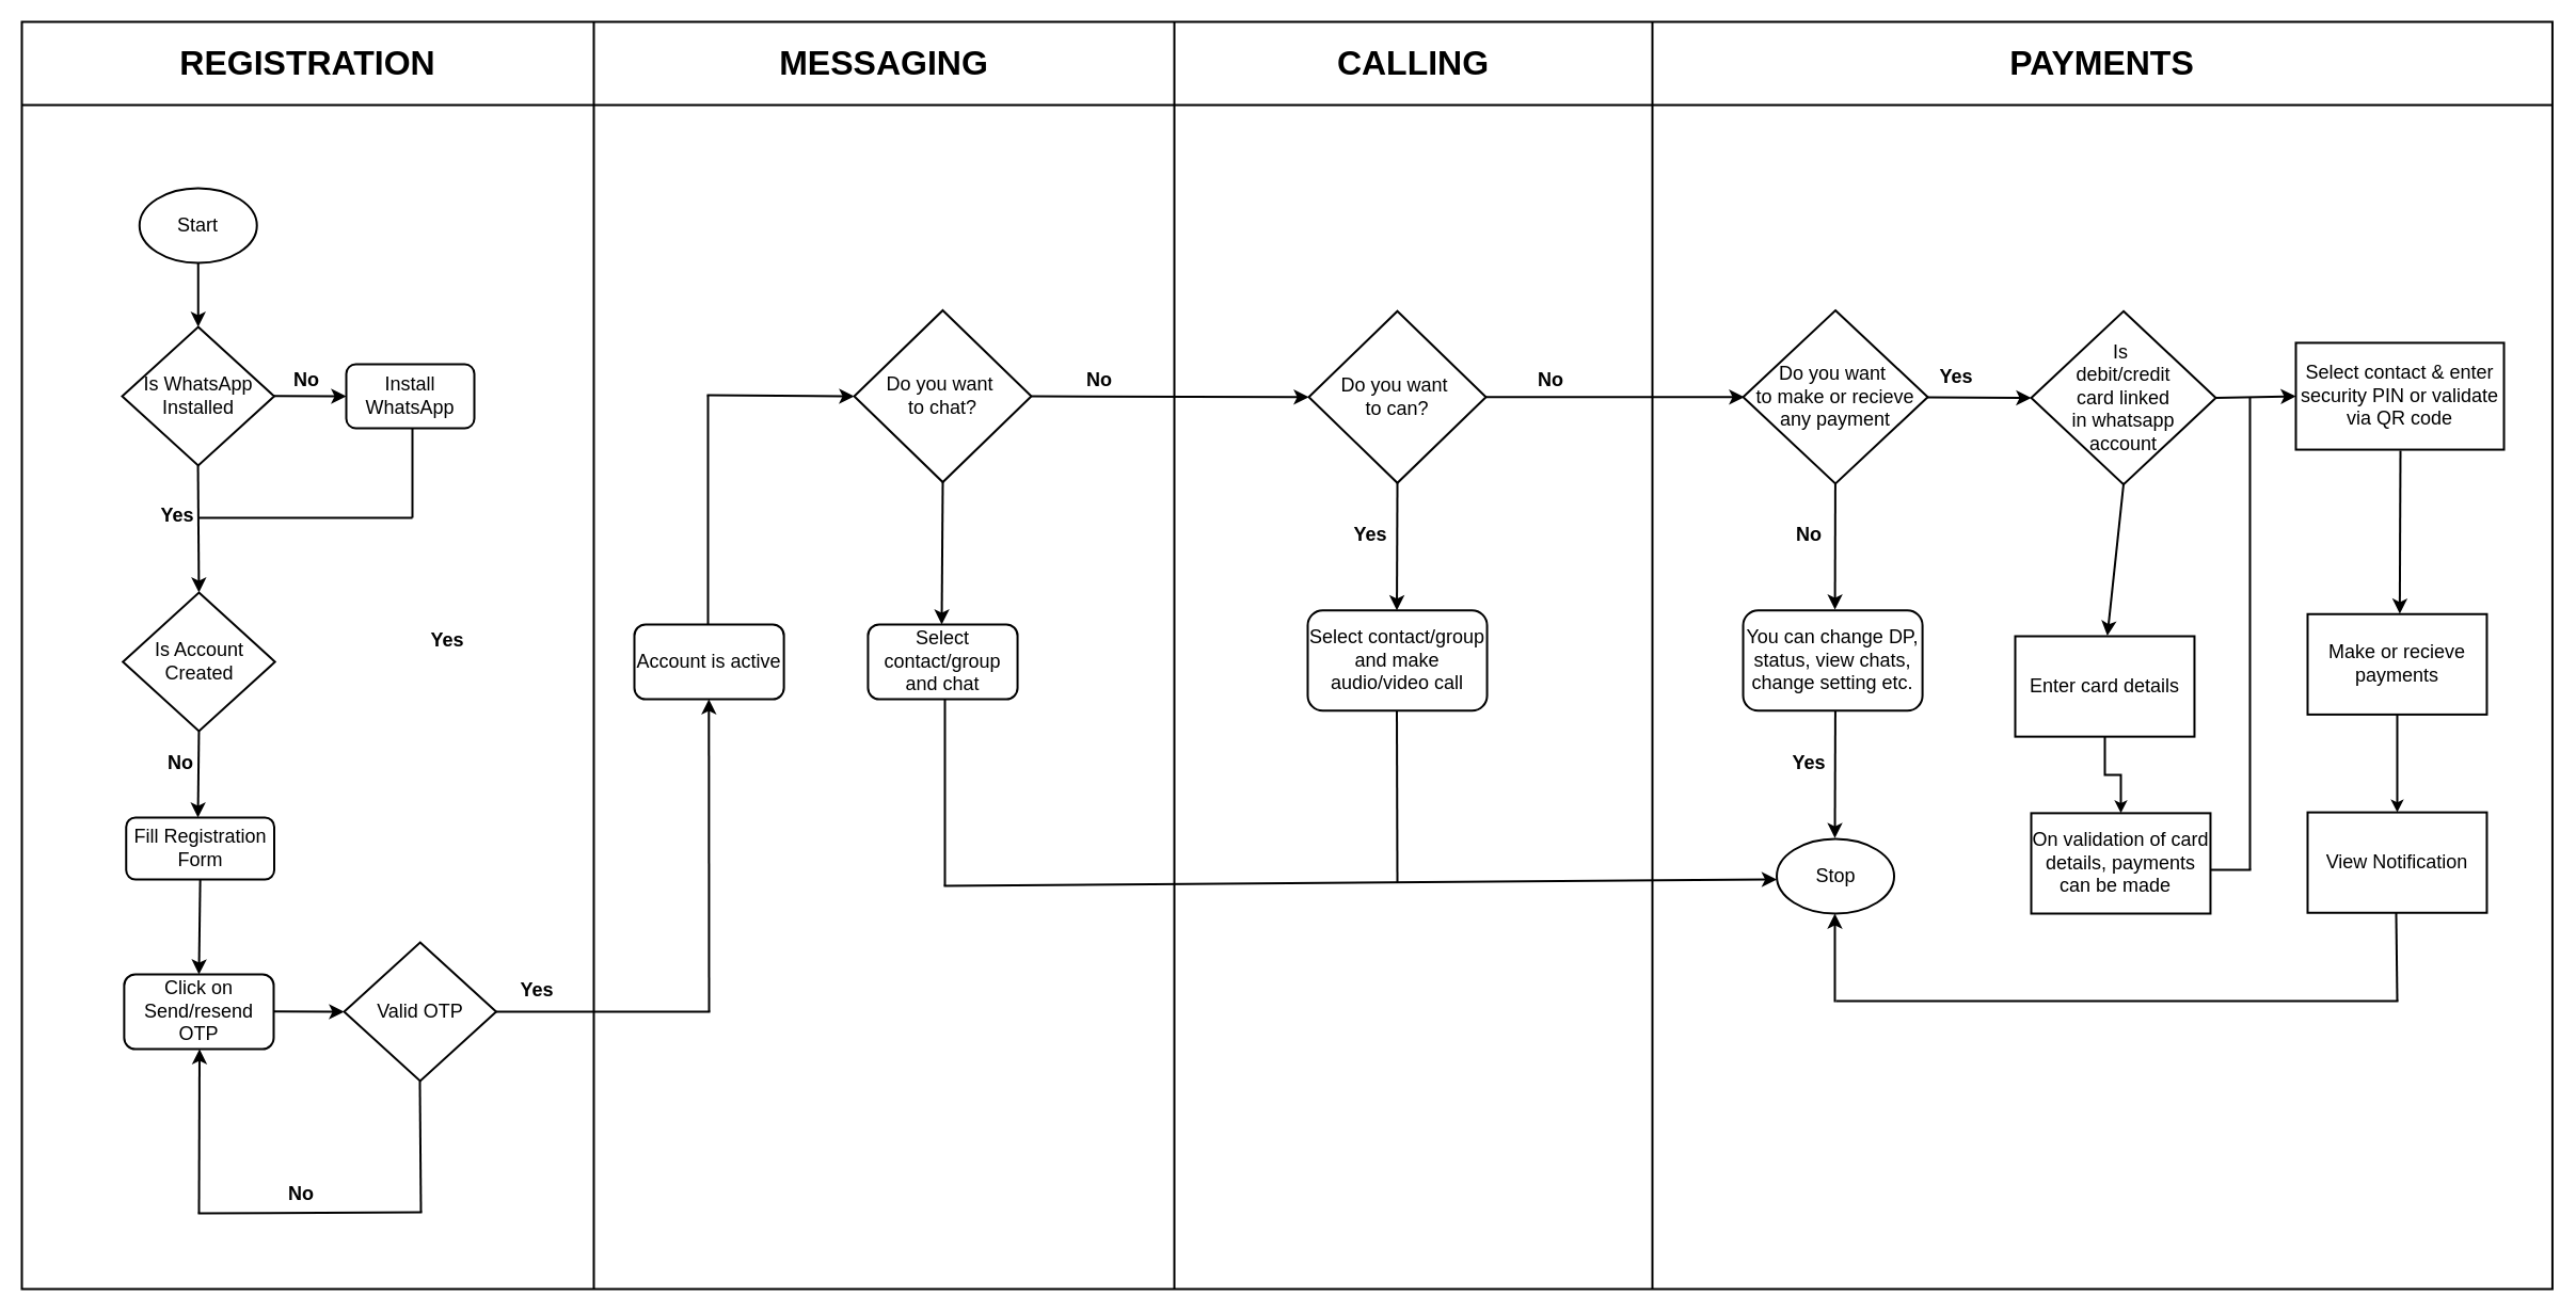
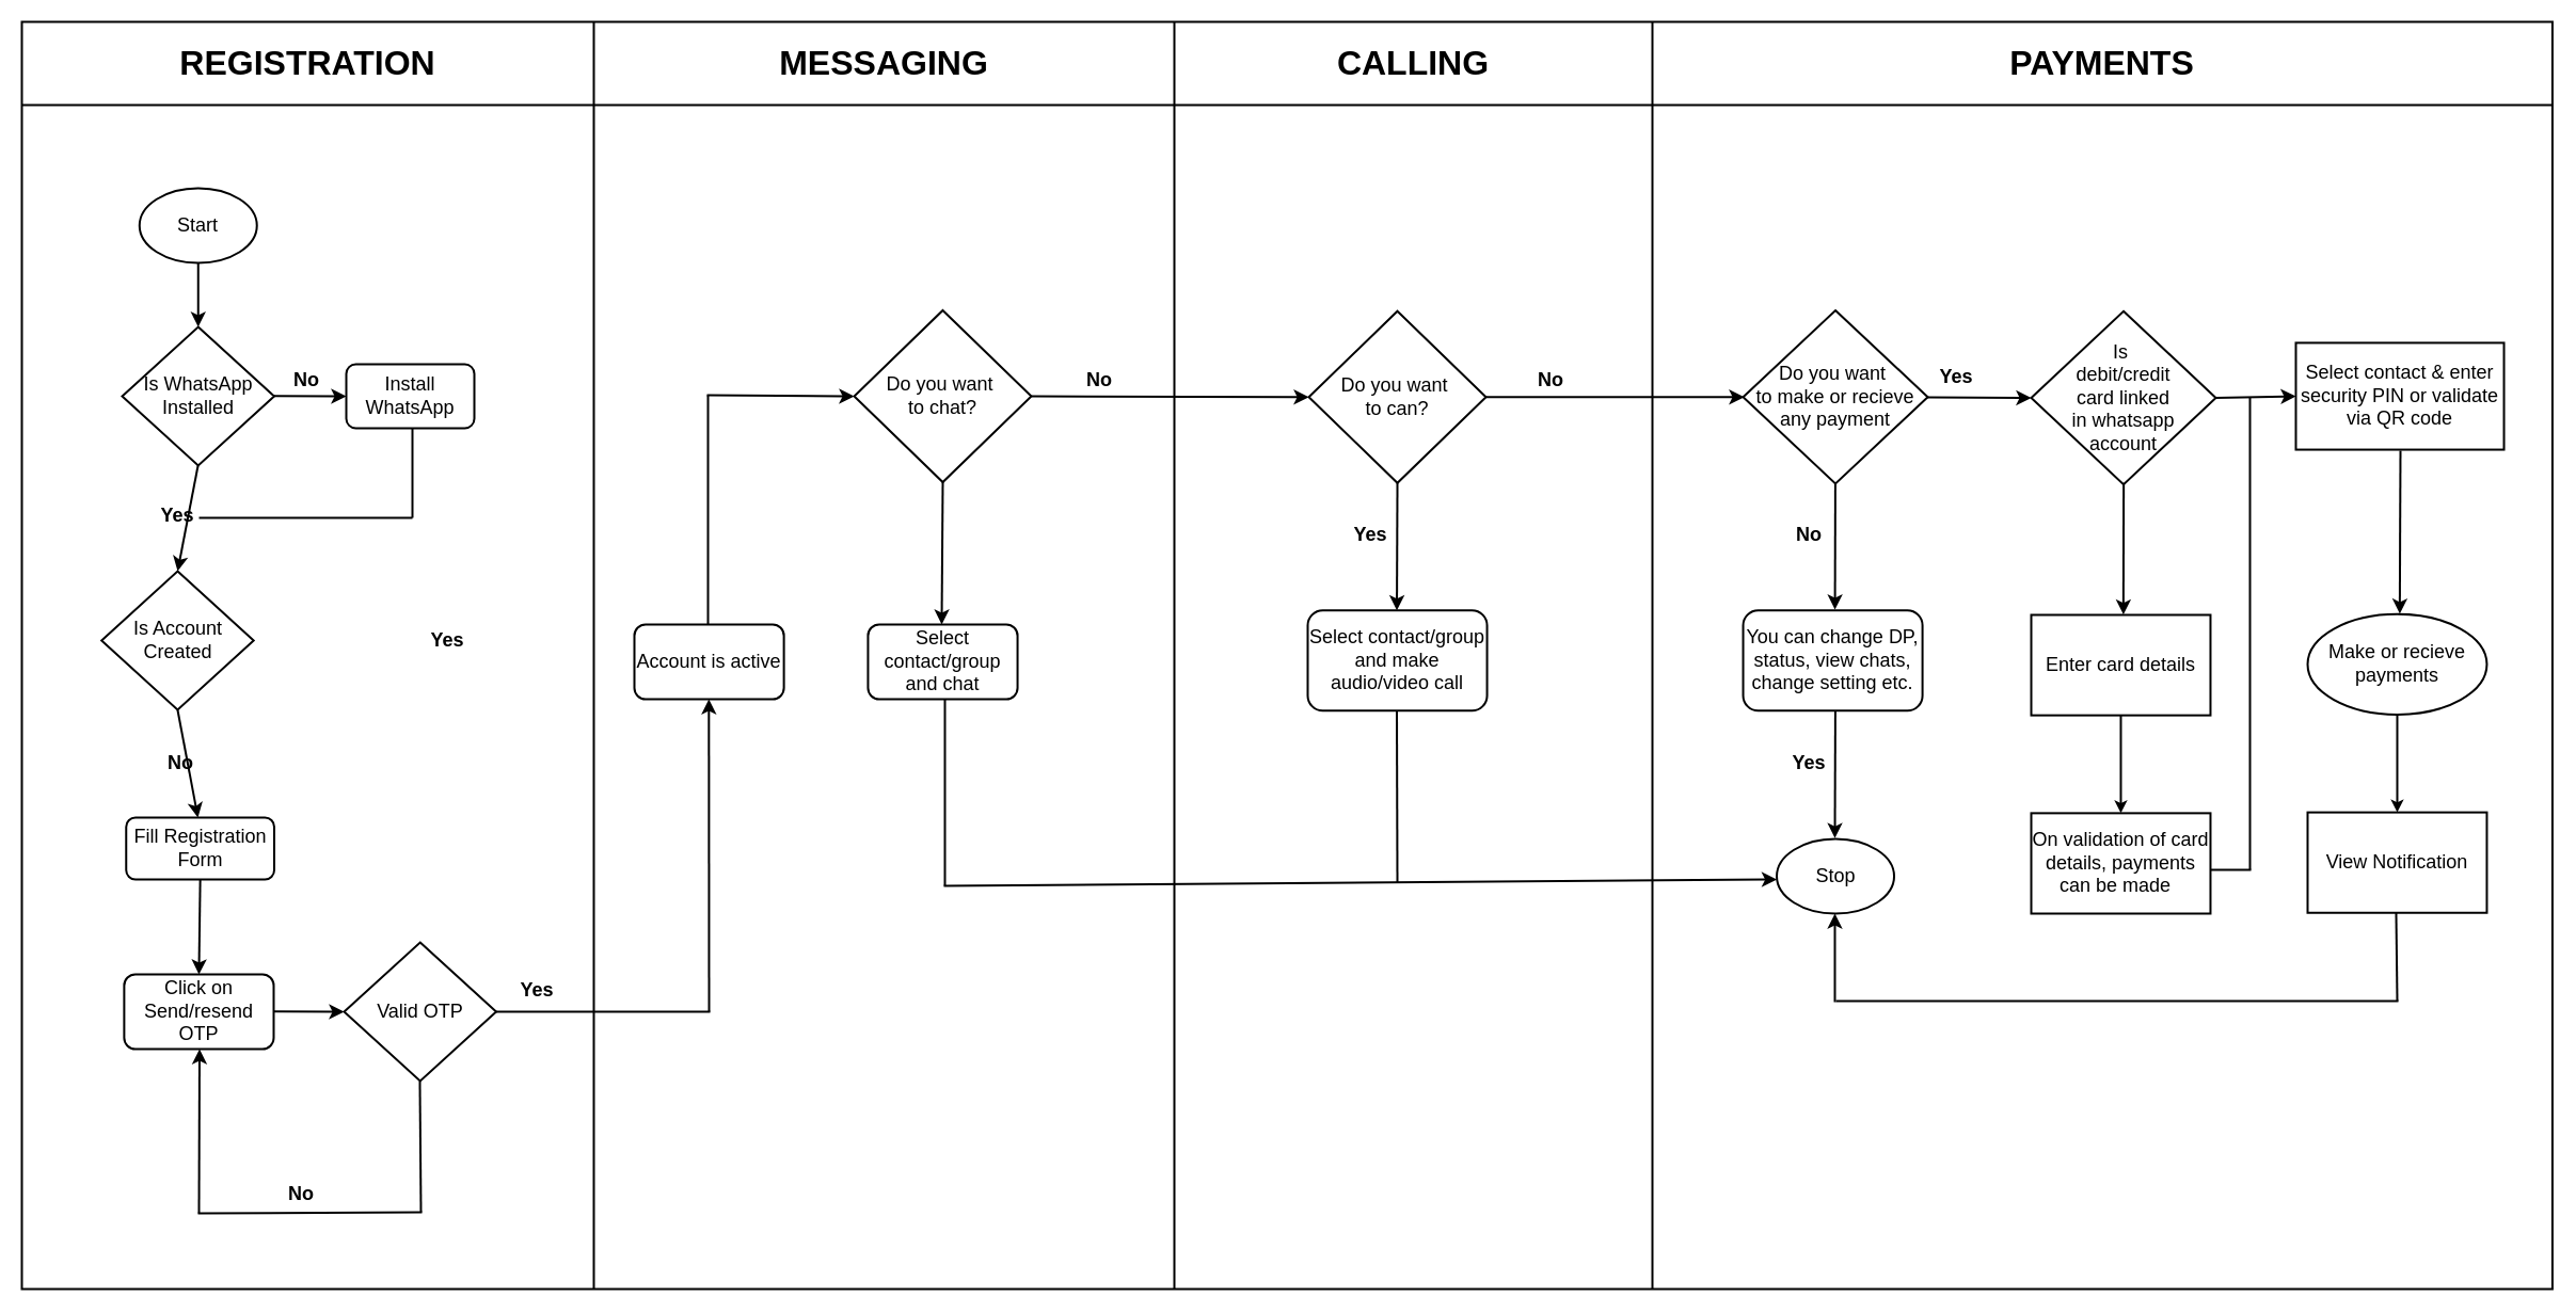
- <mxCell id="21" value="&lt;font style=&quot;font-size: 18px;&quot;&gt;Is Account&lt;/font&gt;&lt;div&gt;&lt;span style=&quot;font-size: 18px;&quot;&gt;Created&lt;/span&gt;&lt;/div&gt;" style="strokeWidth=2;html=1;shape=mxgraph.flowchart.decision;whiteSpace=wrap;" parent="1" vertex="1"><mxGeometry x="114.69" y="555" width="142.5" height="130" as="geometry" /></mxCell>
+ <mxCell id="21" value="&lt;font style=&quot;font-size: 18px;&quot;&gt;Is Account&lt;/font&gt;&lt;div&gt;&lt;span style=&quot;font-size: 18px;&quot;&gt;Created&lt;/span&gt;&lt;/div&gt;" style="strokeWidth=2;html=1;shape=mxgraph.flowchart.decision;whiteSpace=wrap;" parent="1" vertex="1"><mxGeometry x="94.69" y="535" width="142.5" height="130" as="geometry" /></mxCell>
- <mxCell id="73" value="&lt;font style=&quot;font-size: 18px;&quot;&gt;Make or recieve payments&lt;/font&gt;" style="rounded=0;whiteSpace=wrap;html=1;strokeWidth=2;" vertex="1" parent="1"><mxGeometry x="2162" y="575.25" width="167.97" height="94.13" as="geometry" /></mxCell>
+ <mxCell id="73" value="&lt;font style=&quot;font-size: 18px;&quot;&gt;Make or recieve payments&lt;/font&gt;" style="ellipse;whiteSpace=wrap;html=1;strokeWidth=2;" vertex="1" parent="1"><mxGeometry x="2162" y="575.25" width="167.97" height="94.13" as="geometry" /></mxCell>
- <mxCell id="68" value="&lt;font style=&quot;font-size: 18px;&quot;&gt;Enter card details&lt;/font&gt;" style="rounded=0;whiteSpace=wrap;html=1;strokeWidth=2;" vertex="1" parent="1"><mxGeometry x="1888" y="596" width="167.97" height="94.13" as="geometry" /></mxCell>
+ <mxCell id="68" value="&lt;font style=&quot;font-size: 18px;&quot;&gt;Enter card details&lt;/font&gt;" style="rounded=0;whiteSpace=wrap;html=1;strokeWidth=2;" vertex="1" parent="1"><mxGeometry x="1903" y="576" width="167.97" height="94.13" as="geometry" /></mxCell>
